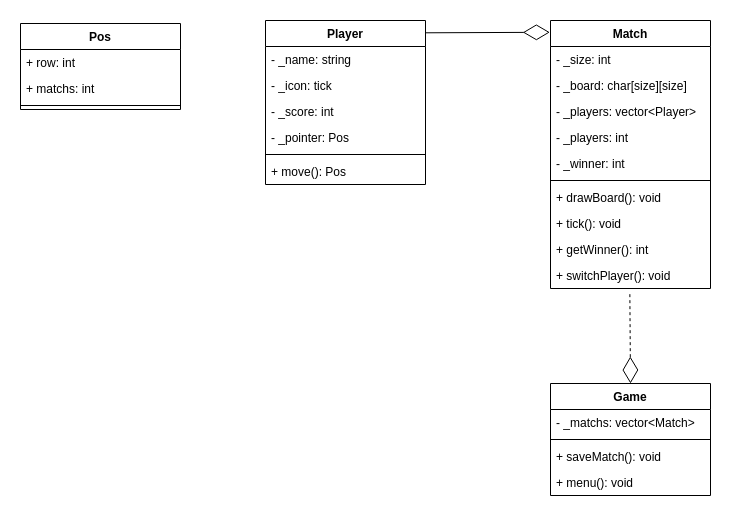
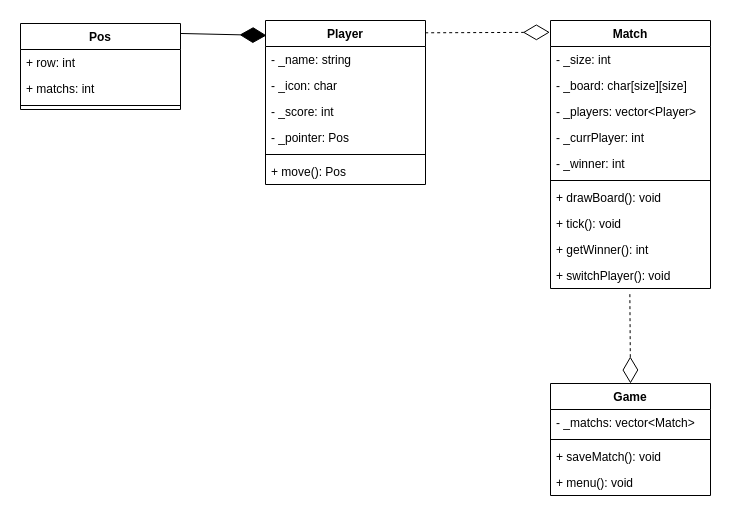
- <mxCell id="25" value="" style="endArrow=diamondThin;endFill=0;endSize=24;html=1;rounded=0;exitX=0.998;exitY=0.075;exitDx=0;exitDy=0;entryX=-0.004;entryY=0.044;entryDx=0;entryDy=0;exitPerimeter=0;entryPerimeter=0;" edge="1" parent="1" source="13" target="2"><mxGeometry width="160" relative="1" as="geometry"><mxPoint x="340" y="183" as="sourcePoint" /><mxPoint x="500" y="183" as="targetPoint" /></mxGeometry></mxCell>
+ <mxCell id="25" value="" style="endArrow=diamondThin;endFill=0;endSize=24;html=1;rounded=0;exitX=0.998;exitY=0.075;exitDx=0;exitDy=0;entryX=-0.004;entryY=0.044;entryDx=0;entryDy=0;exitPerimeter=0;entryPerimeter=0;dashed=1;" edge="1" parent="1" source="13" target="2"><mxGeometry width="160" relative="1" as="geometry"><mxPoint x="340" y="183" as="sourcePoint" /><mxPoint x="500" y="183" as="targetPoint" /></mxGeometry></mxCell>
+ <mxCell id="24" value="" style="endArrow=diamondThin;endFill=1;endSize=24;html=1;rounded=0;exitX=1;exitY=0.116;exitDx=0;exitDy=0;entryX=0.006;entryY=0.091;entryDx=0;entryDy=0;entryPerimeter=0;exitPerimeter=0;" edge="1" parent="1" source="20" target="13"><mxGeometry width="160" relative="1" as="geometry"><mxPoint x="340" y="183" as="sourcePoint" /><mxPoint x="260" y="55" as="targetPoint" /></mxGeometry></mxCell>
- <mxCell id="15" value="- _icon: tick" style="text;strokeColor=none;fillColor=none;align=left;verticalAlign=top;spacingLeft=4;spacingRight=4;overflow=hidden;rotatable=0;points=[[0,0.5],[1,0.5]];portConstraint=eastwest;" vertex="1" parent="13"><mxGeometry y="52" width="160" height="26" as="geometry" /></mxCell>
+ <mxCell id="15" value="- _icon: char" style="text;strokeColor=none;fillColor=none;align=left;verticalAlign=top;spacingLeft=4;spacingRight=4;overflow=hidden;rotatable=0;points=[[0,0.5],[1,0.5]];portConstraint=eastwest;" vertex="1" parent="13"><mxGeometry y="52" width="160" height="26" as="geometry" /></mxCell>
- <mxCell id="6" value="- _players: int&#10;" style="text;strokeColor=none;fillColor=none;align=left;verticalAlign=top;spacingLeft=4;spacingRight=4;overflow=hidden;rotatable=0;points=[[0,0.5],[1,0.5]];portConstraint=eastwest;" vertex="1" parent="2"><mxGeometry y="104" width="160" height="26" as="geometry" /></mxCell>
+ <mxCell id="6" value="- _currPlayer: int&#10;" style="text;strokeColor=none;fillColor=none;align=left;verticalAlign=top;spacingLeft=4;spacingRight=4;overflow=hidden;rotatable=0;points=[[0,0.5],[1,0.5]];portConstraint=eastwest;" vertex="1" parent="2"><mxGeometry y="104" width="160" height="26" as="geometry" /></mxCell>
